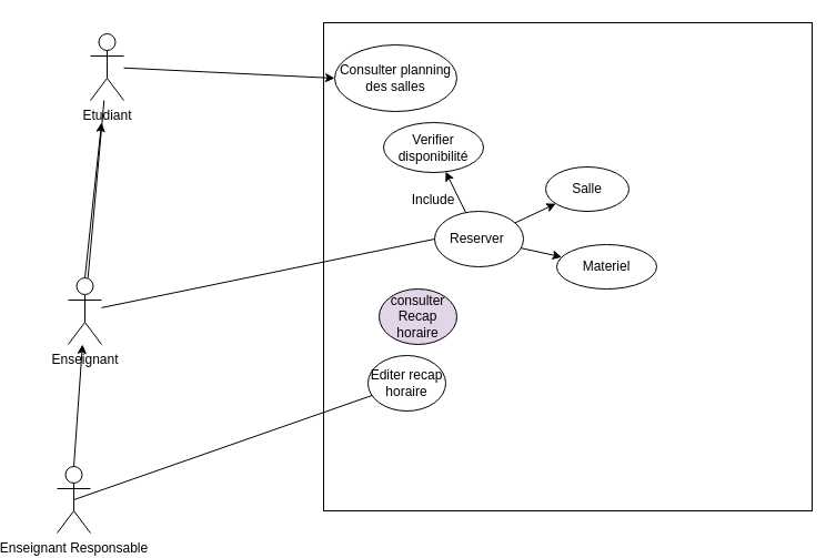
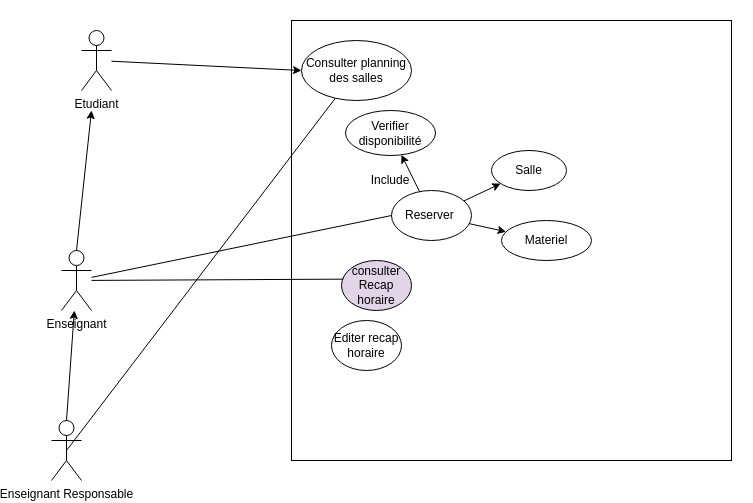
- <mxCell id="11" value="" style="endArrow=none;html=1;rounded=0;" parent="1" source="2" target="4" edge="1"><mxGeometry width="50" height="50" relative="1" as="geometry"><mxPoint x="260" y="200" as="sourcePoint" /><mxPoint x="310" y="150" as="targetPoint" /></mxGeometry></mxCell>
+ <mxCell id="11" value="" style="endArrow=none;html=1;rounded=0;entryX=0.024;entryY=0.373;entryDx=0;entryDy=0;entryPerimeter=0;" parent="1" source="2" target="10" edge="1"><mxGeometry width="50" height="50" relative="1" as="geometry"><mxPoint x="260" y="200" as="sourcePoint" /><mxPoint x="310" y="150" as="targetPoint" /></mxGeometry></mxCell>
- <mxCell id="13" value="" style="endArrow=none;html=1;rounded=0;exitX=0.5;exitY=0.5;exitDx=0;exitDy=0;exitPerimeter=0;" parent="1" source="21" target="12" edge="1"><mxGeometry width="50" height="50" relative="1" as="geometry"><mxPoint x="260" y="200" as="sourcePoint" /><mxPoint x="310" y="150" as="targetPoint" /></mxGeometry></mxCell>
+ <mxCell id="13" value="" style="endArrow=none;html=1;rounded=0;exitX=0.5;exitY=0.5;exitDx=0;exitDy=0;exitPerimeter=0;" parent="1" source="21" target="6" edge="1"><mxGeometry width="50" height="50" relative="1" as="geometry"><mxPoint x="260" y="200" as="sourcePoint" /><mxPoint x="310" y="150" as="targetPoint" /></mxGeometry></mxCell>
